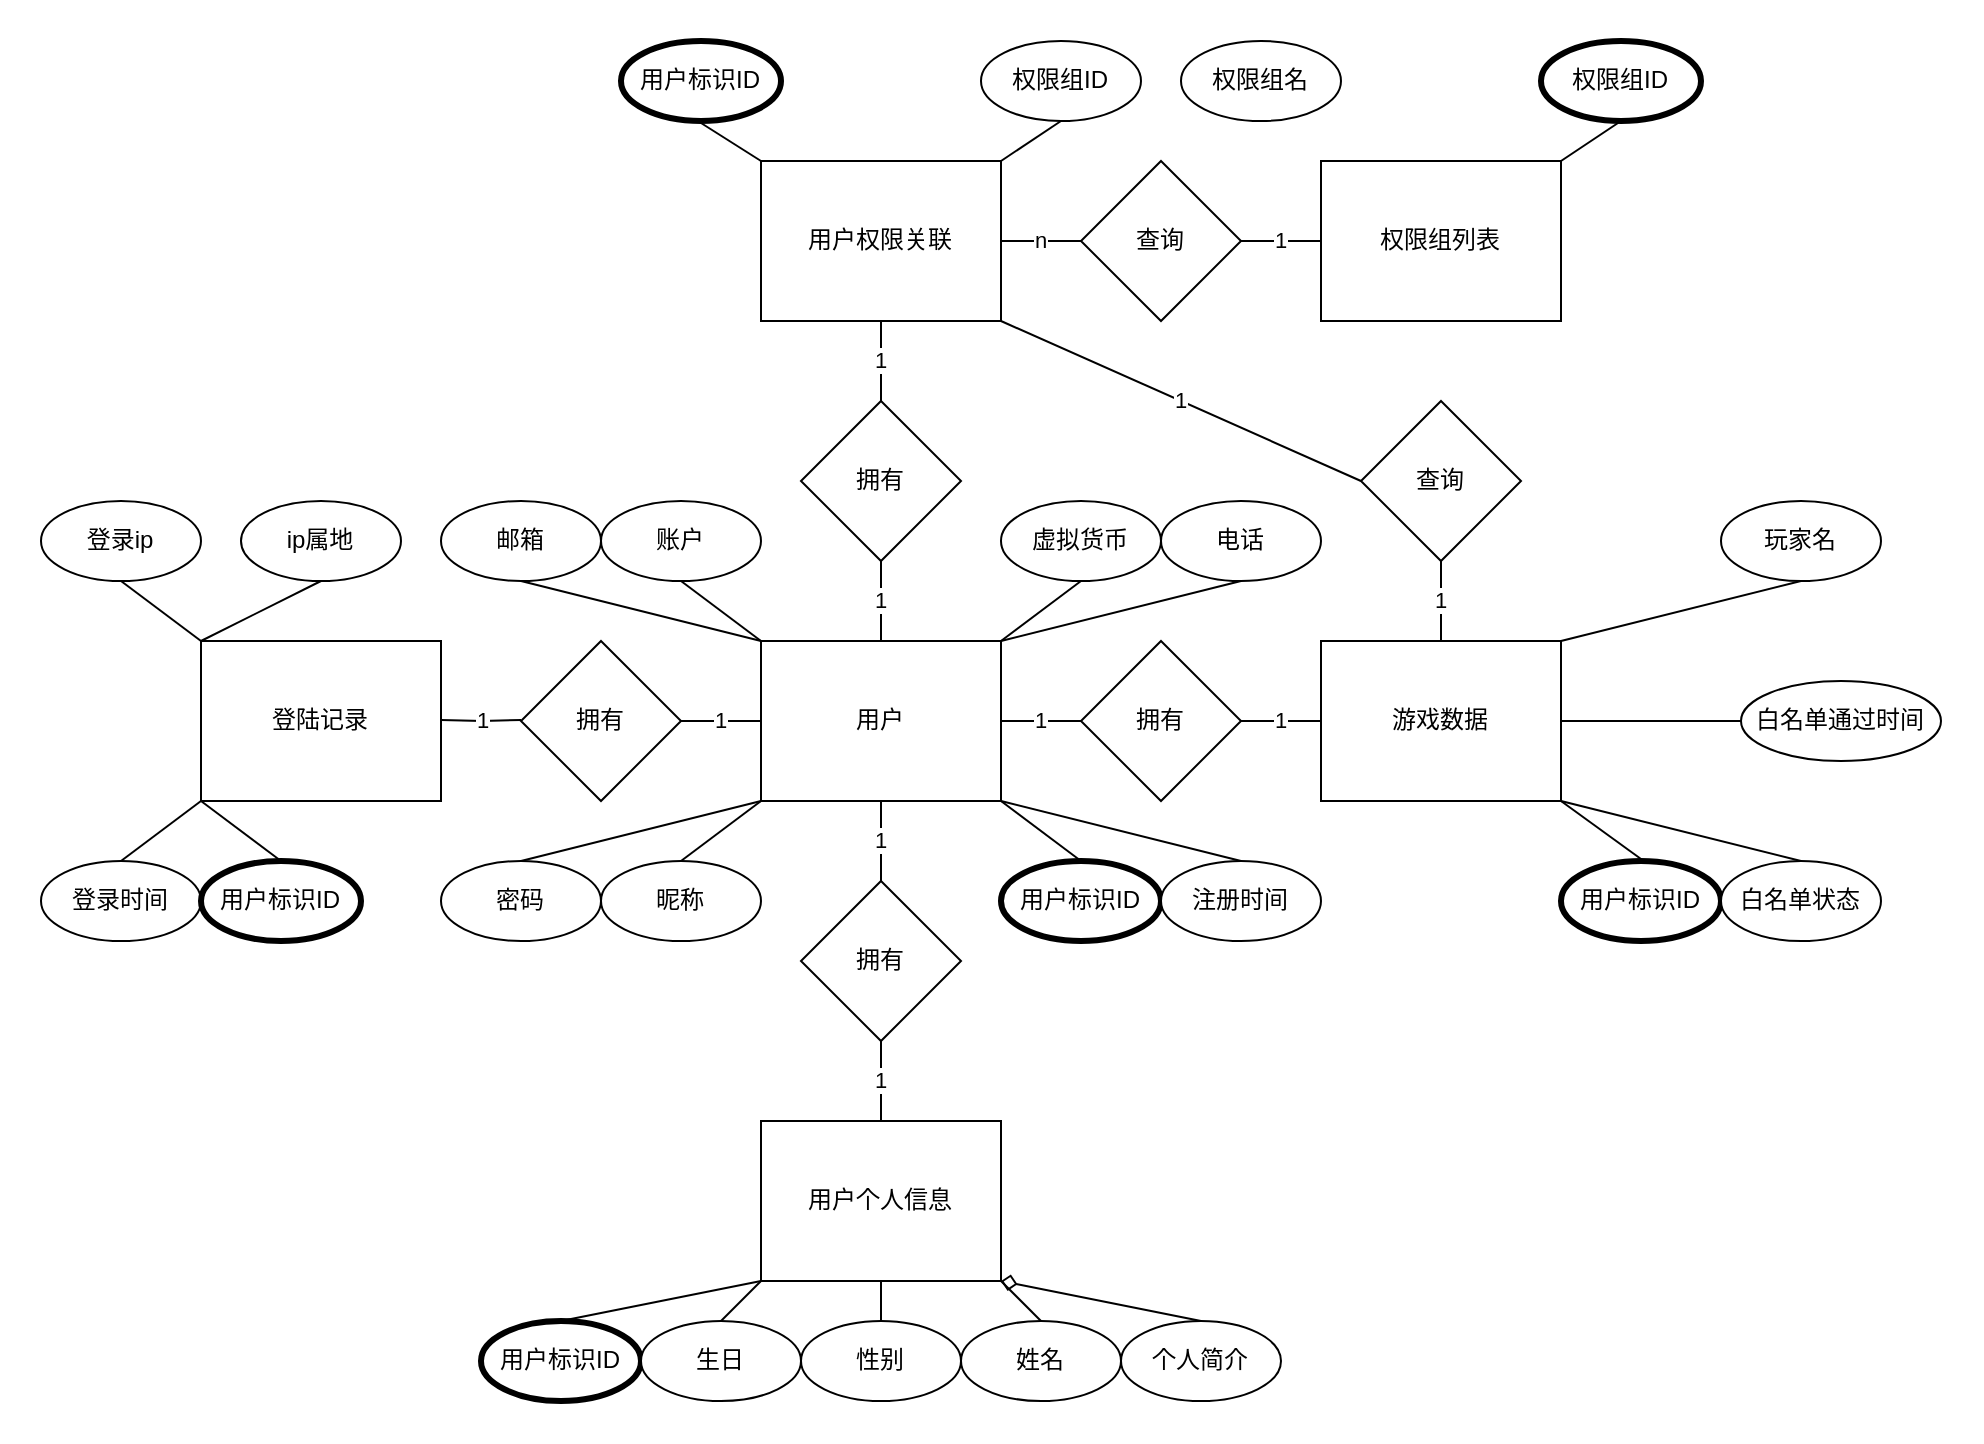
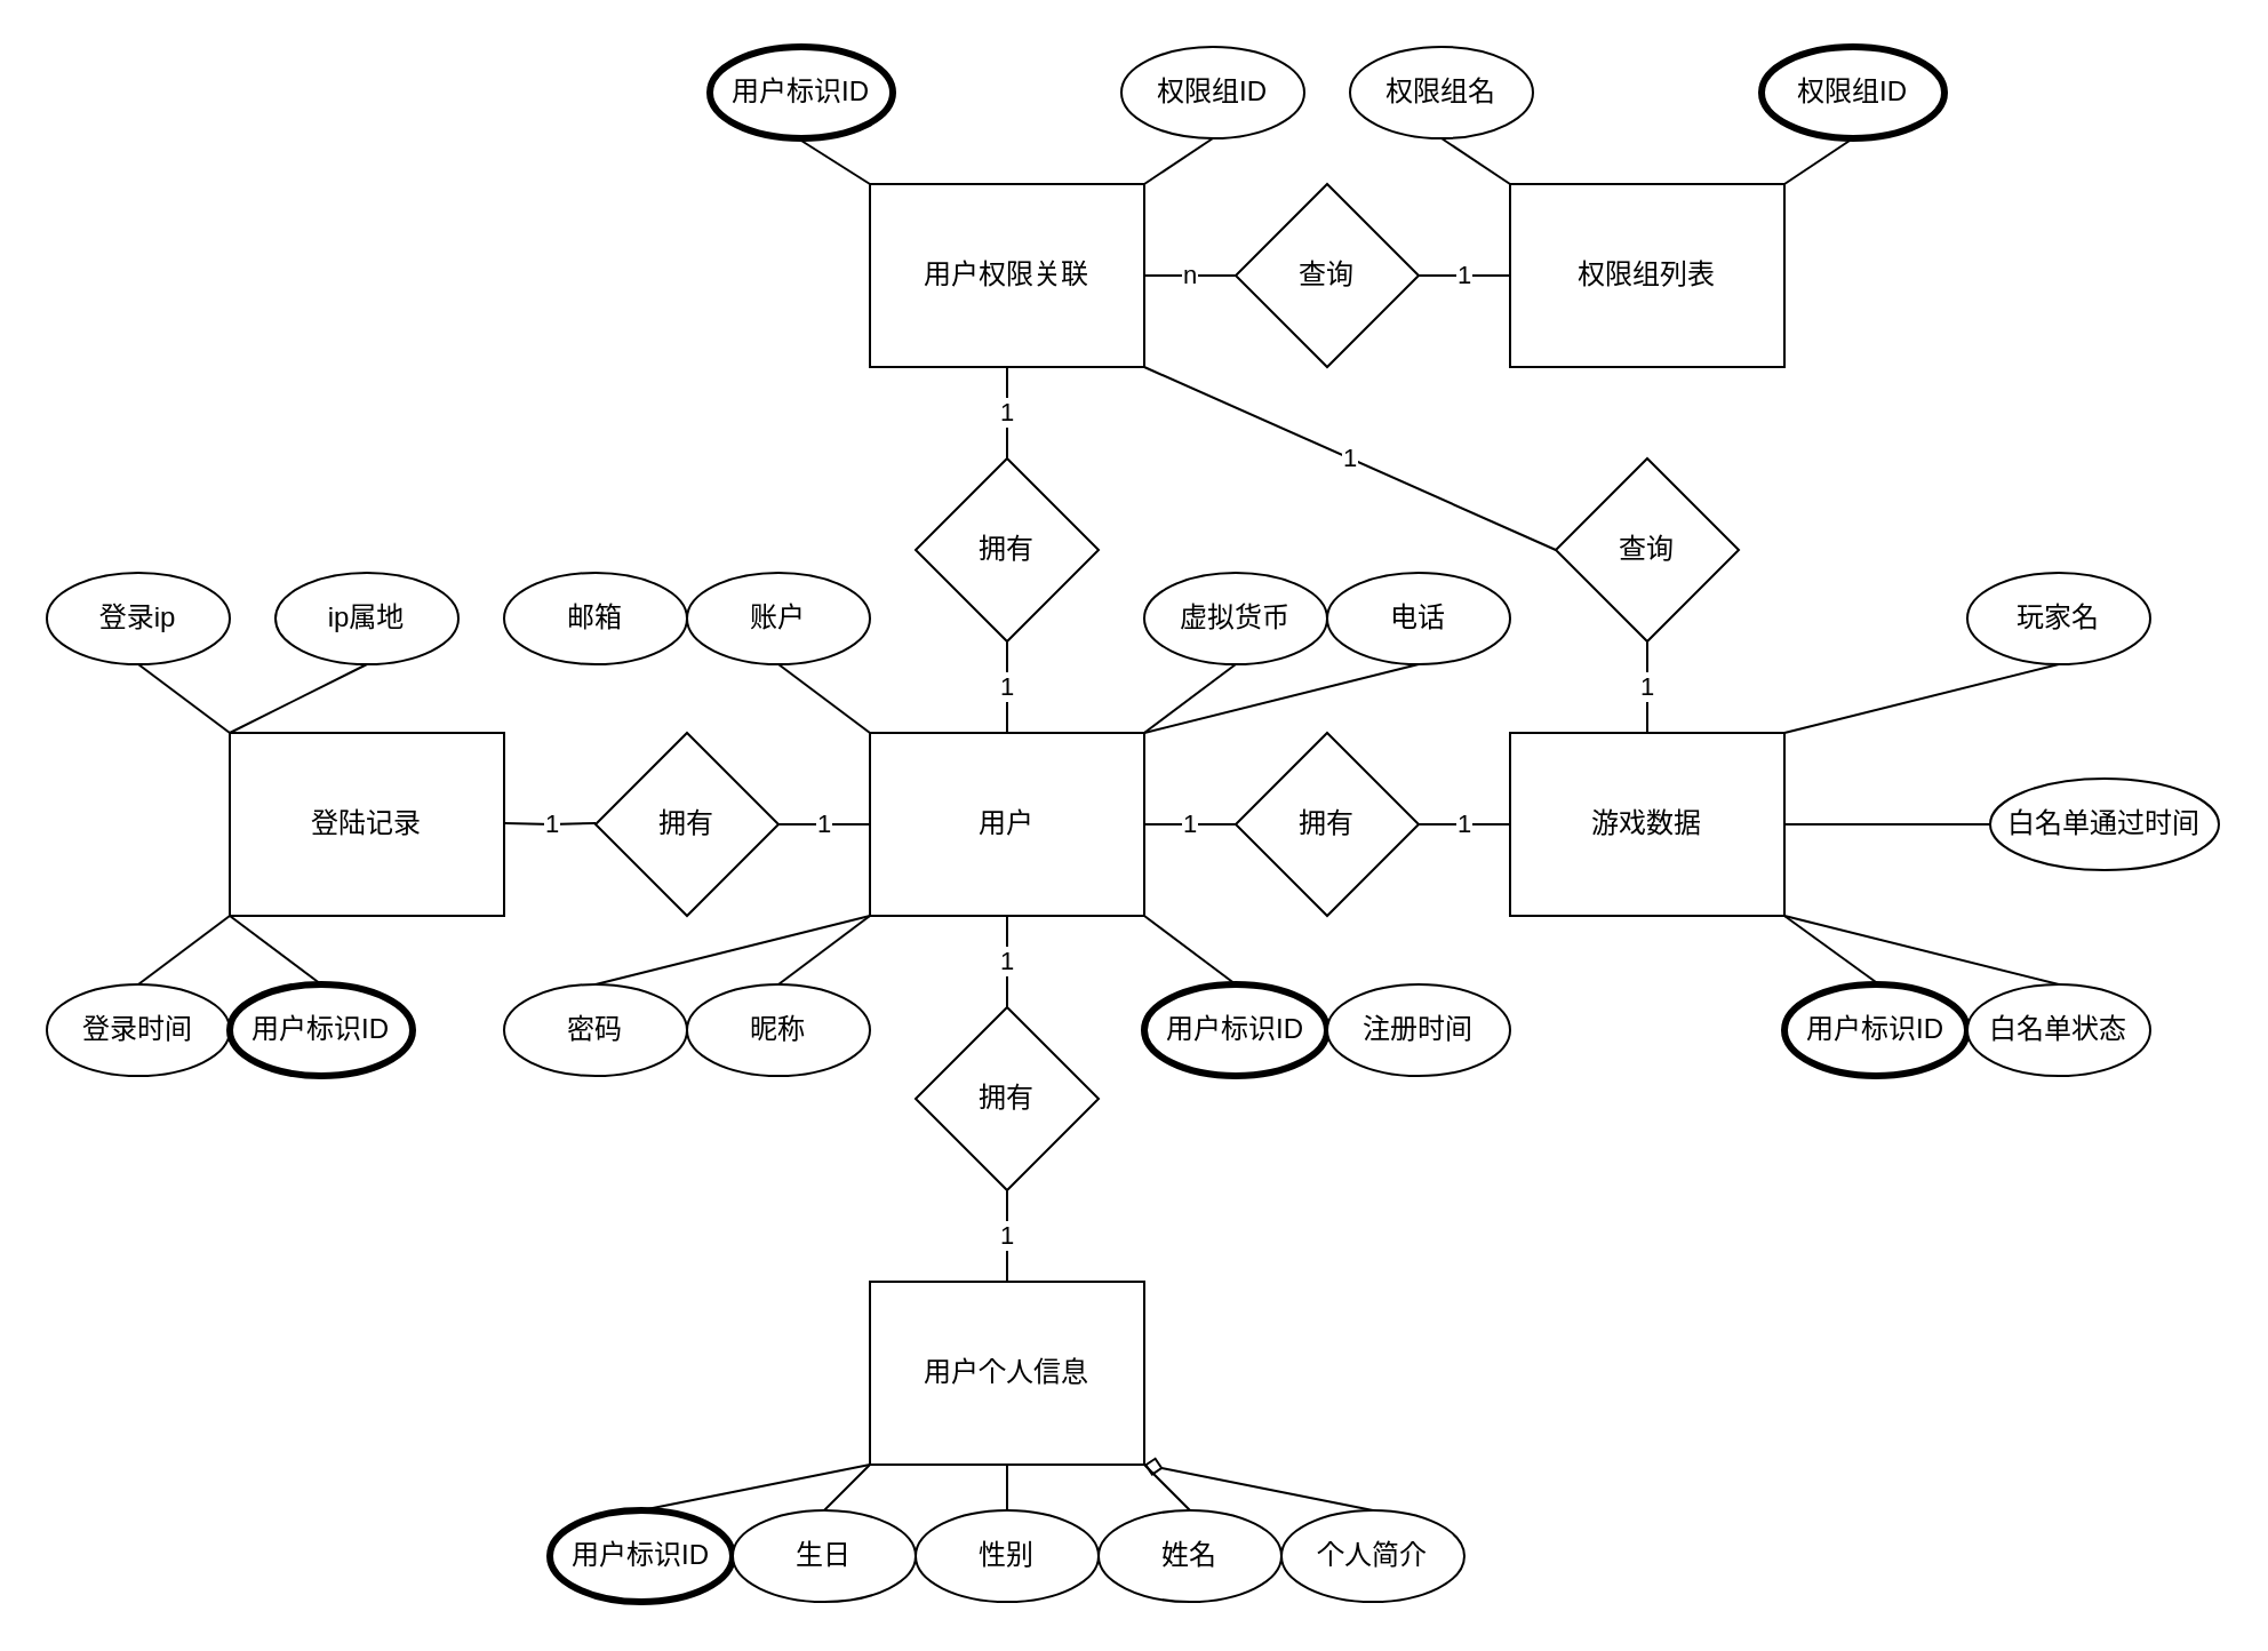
+ <mxCell id="70" style="rounded=0;orthogonalLoop=1;jettySize=auto;html=1;exitX=0.5;exitY=1;exitDx=0;exitDy=0;entryX=0;entryY=0;entryDx=0;entryDy=0;endArrow=none;endFill=0;" parent="1" source="71" target="13" edge="1"><mxGeometry relative="1" as="geometry" /></mxCell>
- <mxCell id="36" style="rounded=0;orthogonalLoop=1;jettySize=auto;html=1;exitX=0.5;exitY=1;exitDx=0;exitDy=0;entryX=0;entryY=0;entryDx=0;entryDy=0;endArrow=none;endFill=0;" parent="1" source="37" target="4" edge="1"><mxGeometry relative="1" as="geometry" /></mxCell>
- <mxCell id="29" style="rounded=0;orthogonalLoop=1;jettySize=auto;html=1;exitX=0.5;exitY=0;exitDx=0;exitDy=0;entryX=1;entryY=1;entryDx=0;entryDy=0;endArrow=none;endFill=0;" parent="1" source="30" target="4" edge="1"><mxGeometry relative="1" as="geometry" /></mxCell>
